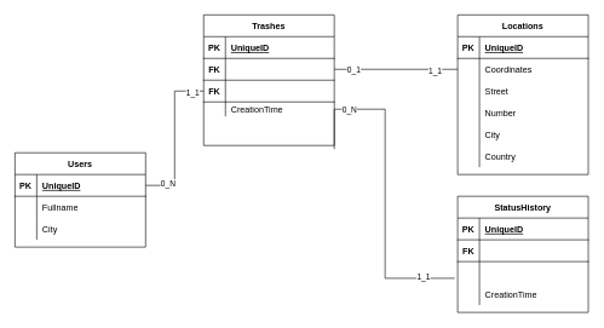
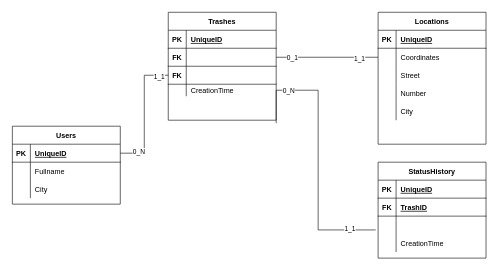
- <mxCell id="31" value="Country" style="shape=partialRectangle;connectable=0;fillColor=none;top=0;left=0;bottom=0;right=0;align=left;spacingLeft=6;overflow=hidden;" vertex="1" parent="29"><mxGeometry x="30" width="150" height="30" as="geometry" /></mxCell>
+ <mxCell id="51" value="TrashID" style="shape=partialRectangle;connectable=0;fillColor=none;top=0;left=0;bottom=0;right=0;align=left;spacingLeft=6;fontStyle=5;overflow=hidden;" vertex="1" parent="49"><mxGeometry x="30" width="150" height="30" as="geometry" /></mxCell>
